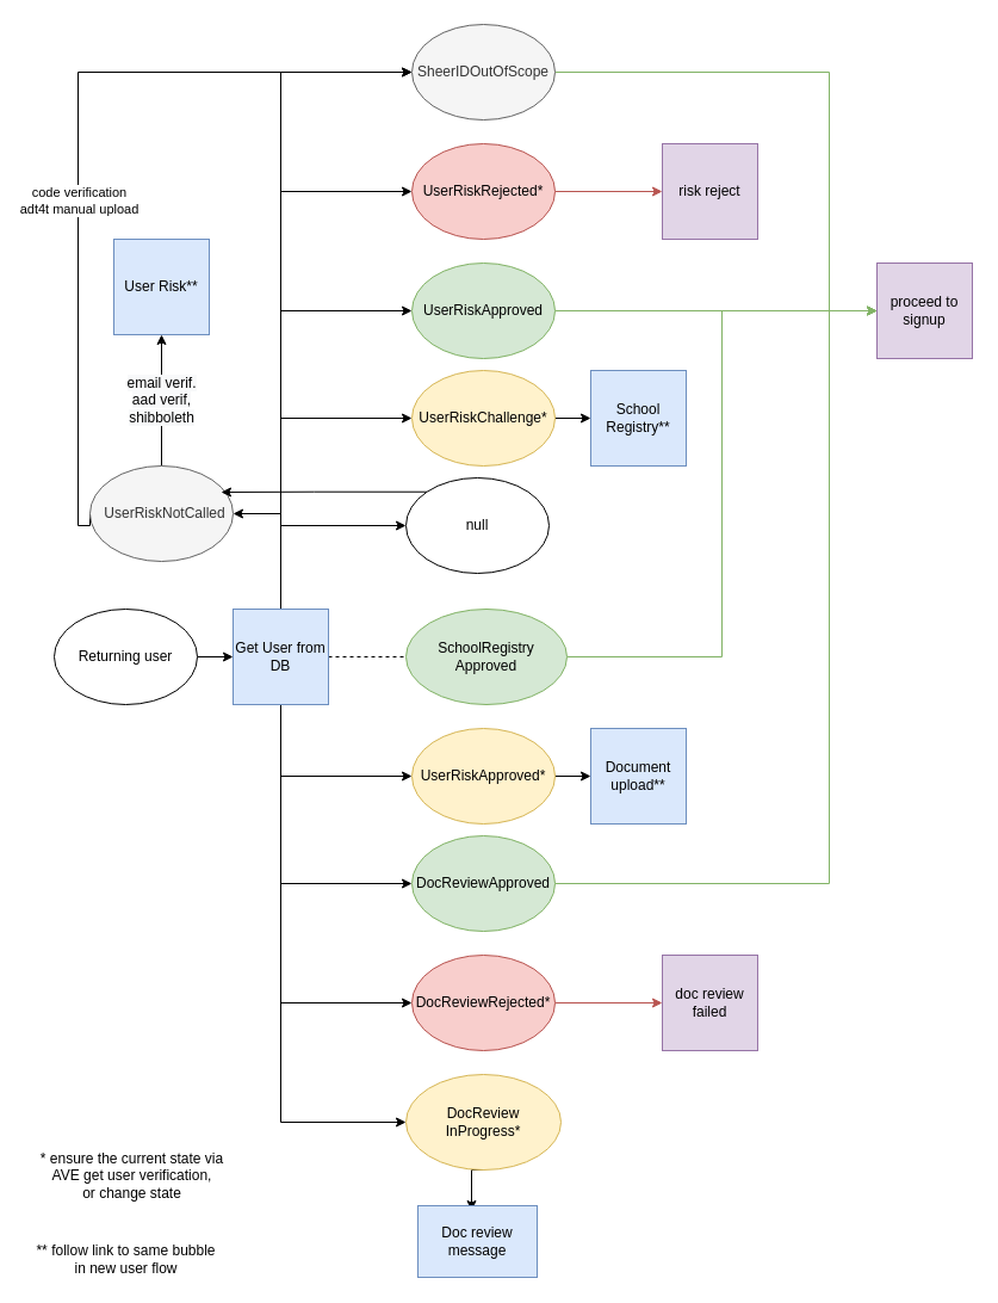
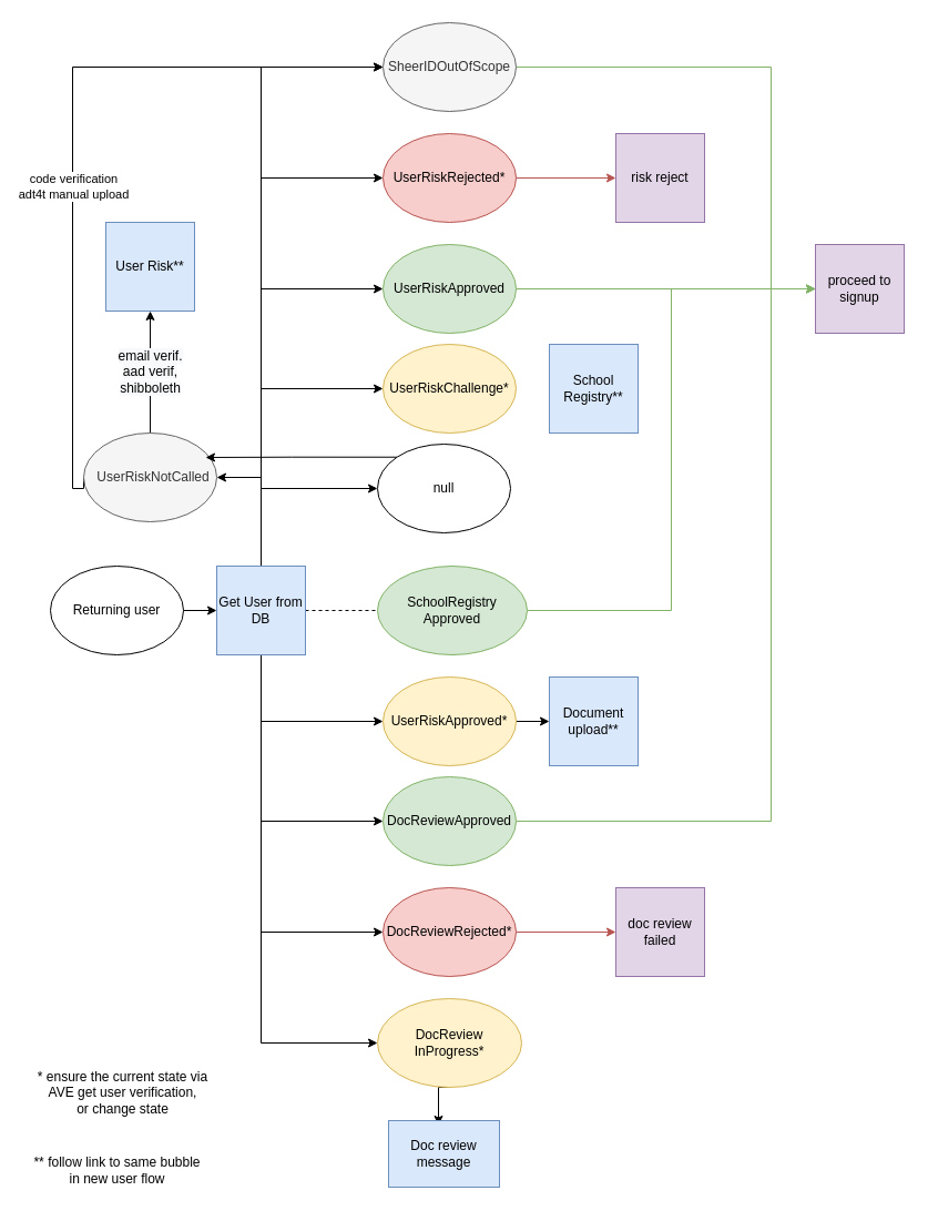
- <mxCell id="11" style="edgeStyle=orthogonalEdgeStyle;rounded=0;orthogonalLoop=1;jettySize=auto;html=1;exitX=1;exitY=0.5;exitDx=0;exitDy=0;entryX=0;entryY=0.5;entryDx=0;entryDy=0;endArrow=classic;endFill=1;" parent="1" source="12" target="43" edge="1"><mxGeometry relative="1" as="geometry" /></mxCell>
